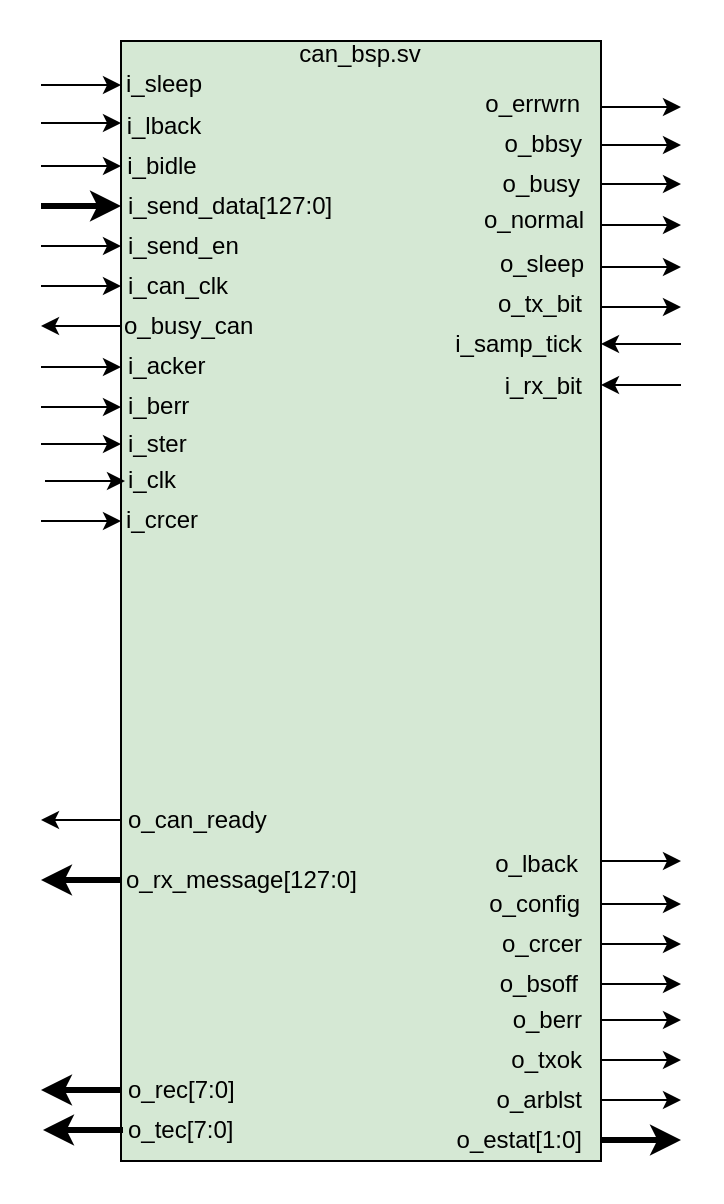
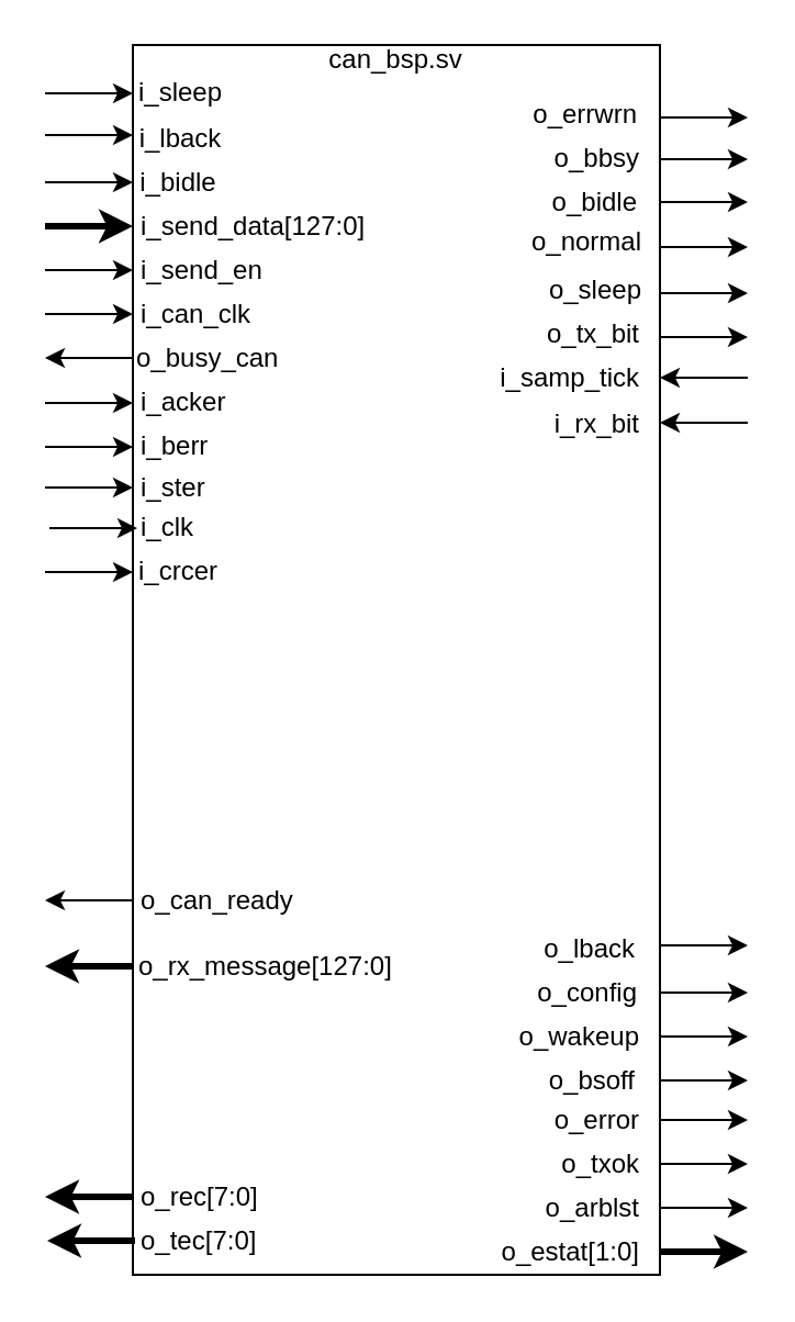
- <mxCell id="33" value="o_busy" style="text;html=1;strokeColor=none;fillColor=none;align=right;verticalAlign=middle;whiteSpace=wrap;rounded=0;" vertex="1" parent="1"><mxGeometry x="251.5" y="82" width="40" height="20" as="geometry" /></mxCell>
+ <mxCell id="33" value="o_bidle" style="text;html=1;strokeColor=none;fillColor=none;align=right;verticalAlign=middle;whiteSpace=wrap;rounded=0;" vertex="1" parent="1"><mxGeometry x="251.5" y="82" width="40" height="20" as="geometry" /></mxCell>
- <mxCell id="13" value="&lt;div&gt;can_bsp.sv&lt;br&gt;&lt;/div&gt;&lt;div&gt;&lt;br&gt;&lt;/div&gt;&lt;div&gt;&lt;br&gt;&lt;/div&gt;&lt;div&gt;&lt;br&gt;&lt;/div&gt;&lt;div&gt;&lt;br&gt;&lt;/div&gt;&lt;div&gt;&lt;br&gt;&lt;/div&gt;&lt;div&gt;&lt;br&gt;&lt;/div&gt;&lt;div&gt;&lt;br&gt;&lt;/div&gt;&lt;div&gt;&lt;br&gt;&lt;/div&gt;&lt;div&gt;&lt;br&gt;&lt;/div&gt;&lt;div&gt;&lt;br&gt;&lt;/div&gt;&lt;div&gt;&lt;br&gt;&lt;/div&gt;&lt;div&gt;&lt;br&gt;&lt;/div&gt;&lt;div&gt;&lt;br&gt;&lt;/div&gt;&lt;div&gt;&lt;br&gt;&lt;/div&gt;&lt;div&gt;&lt;br&gt;&lt;/div&gt;&lt;div&gt;&lt;br&gt;&lt;/div&gt;&lt;div&gt;&lt;br&gt;&lt;/div&gt;&lt;div&gt;&lt;br&gt;&lt;/div&gt;&lt;div&gt;&lt;br&gt;&lt;/div&gt;&lt;div&gt;&lt;br&gt;&lt;/div&gt;&lt;div&gt;&lt;br&gt;&lt;/div&gt;&lt;div&gt;&lt;br&gt;&lt;/div&gt;&lt;div&gt;&lt;br&gt;&lt;/div&gt;&lt;div&gt;&lt;br&gt;&lt;/div&gt;&lt;div&gt;&lt;br&gt;&lt;/div&gt;&lt;div&gt;&lt;br&gt;&lt;/div&gt;&lt;div&gt;&lt;br&gt;&lt;/div&gt;&lt;div&gt;&lt;br&gt;&lt;/div&gt;&lt;div&gt;&lt;br&gt;&lt;/div&gt;&lt;div&gt;&lt;br&gt;&lt;/div&gt;&lt;div&gt;&lt;br&gt;&lt;/div&gt;&lt;div&gt;&lt;br&gt;&lt;/div&gt;&lt;div&gt;&lt;br&gt;&lt;/div&gt;&lt;div&gt;&lt;br&gt;&lt;/div&gt;&lt;div&gt;&lt;br&gt;&lt;/div&gt;&lt;div&gt;&lt;br&gt;&lt;/div&gt;&lt;div&gt;&lt;br&gt;&lt;/div&gt;&lt;div&gt;&lt;br&gt;&lt;/div&gt;" style="rounded=0;whiteSpace=wrap;html=1;fillColor=#d5e8d4;" vertex="1" parent="1"><mxGeometry x="60" y="20" width="240" height="560" as="geometry" /></mxCell>
+ <mxCell id="13" value="&lt;div&gt;can_bsp.sv&lt;br&gt;&lt;/div&gt;&lt;div&gt;&lt;br&gt;&lt;/div&gt;&lt;div&gt;&lt;br&gt;&lt;/div&gt;&lt;div&gt;&lt;br&gt;&lt;/div&gt;&lt;div&gt;&lt;br&gt;&lt;/div&gt;&lt;div&gt;&lt;br&gt;&lt;/div&gt;&lt;div&gt;&lt;br&gt;&lt;/div&gt;&lt;div&gt;&lt;br&gt;&lt;/div&gt;&lt;div&gt;&lt;br&gt;&lt;/div&gt;&lt;div&gt;&lt;br&gt;&lt;/div&gt;&lt;div&gt;&lt;br&gt;&lt;/div&gt;&lt;div&gt;&lt;br&gt;&lt;/div&gt;&lt;div&gt;&lt;br&gt;&lt;/div&gt;&lt;div&gt;&lt;br&gt;&lt;/div&gt;&lt;div&gt;&lt;br&gt;&lt;/div&gt;&lt;div&gt;&lt;br&gt;&lt;/div&gt;&lt;div&gt;&lt;br&gt;&lt;/div&gt;&lt;div&gt;&lt;br&gt;&lt;/div&gt;&lt;div&gt;&lt;br&gt;&lt;/div&gt;&lt;div&gt;&lt;br&gt;&lt;/div&gt;&lt;div&gt;&lt;br&gt;&lt;/div&gt;&lt;div&gt;&lt;br&gt;&lt;/div&gt;&lt;div&gt;&lt;br&gt;&lt;/div&gt;&lt;div&gt;&lt;br&gt;&lt;/div&gt;&lt;div&gt;&lt;br&gt;&lt;/div&gt;&lt;div&gt;&lt;br&gt;&lt;/div&gt;&lt;div&gt;&lt;br&gt;&lt;/div&gt;&lt;div&gt;&lt;br&gt;&lt;/div&gt;&lt;div&gt;&lt;br&gt;&lt;/div&gt;&lt;div&gt;&lt;br&gt;&lt;/div&gt;&lt;div&gt;&lt;br&gt;&lt;/div&gt;&lt;div&gt;&lt;br&gt;&lt;/div&gt;&lt;div&gt;&lt;br&gt;&lt;/div&gt;&lt;div&gt;&lt;br&gt;&lt;/div&gt;&lt;div&gt;&lt;br&gt;&lt;/div&gt;&lt;div&gt;&lt;br&gt;&lt;/div&gt;&lt;div&gt;&lt;br&gt;&lt;/div&gt;&lt;div&gt;&lt;br&gt;&lt;/div&gt;&lt;div&gt;&lt;br&gt;&lt;/div&gt;" style="rounded=0;whiteSpace=wrap;html=1;" vertex="1" parent="1"><mxGeometry x="60" y="20" width="240" height="560" as="geometry" /></mxCell>
- <mxCell id="28" value="o_crcer" style="text;html=1;strokeColor=none;fillColor=none;align=right;verticalAlign=middle;whiteSpace=wrap;rounded=0;" vertex="1" parent="1"><mxGeometry x="253" y="462" width="40" height="20" as="geometry" /></mxCell>
+ <mxCell id="28" value="o_wakeup" style="text;html=1;strokeColor=none;fillColor=none;align=right;verticalAlign=middle;whiteSpace=wrap;rounded=0;" vertex="1" parent="1"><mxGeometry x="253" y="462" width="40" height="20" as="geometry" /></mxCell>
- <mxCell id="26" value="o_berr" style="text;html=1;strokeColor=none;fillColor=none;align=right;verticalAlign=middle;whiteSpace=wrap;rounded=0;" vertex="1" parent="1"><mxGeometry x="253" y="500" width="40" height="20" as="geometry" /></mxCell>
+ <mxCell id="26" value="o_error" style="text;html=1;strokeColor=none;fillColor=none;align=right;verticalAlign=middle;whiteSpace=wrap;rounded=0;" vertex="1" parent="1"><mxGeometry x="253" y="500" width="40" height="20" as="geometry" /></mxCell>
